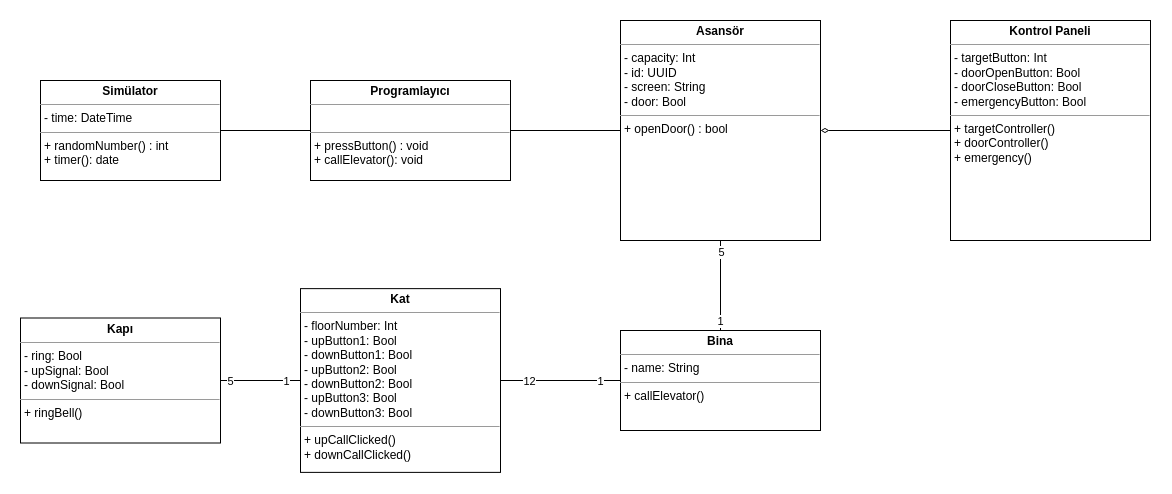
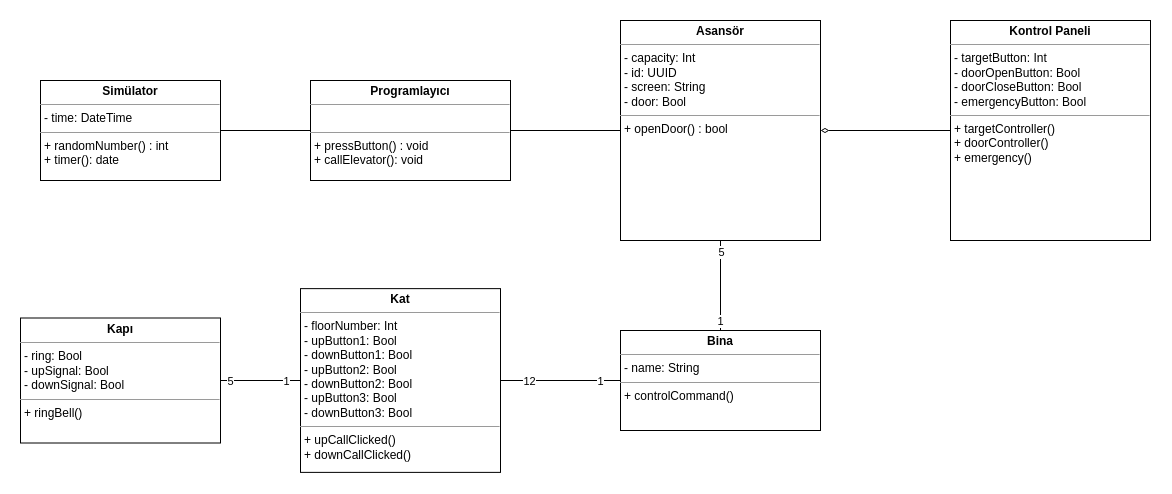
- <mxCell id="8" value="&lt;p style=&quot;margin:0px;margin-top:4px;text-align:center;&quot;&gt;&lt;b&gt;Bina&lt;/b&gt;&lt;/p&gt;&lt;hr size=&quot;1&quot;&gt;&lt;p style=&quot;margin:0px;margin-left:4px;&quot;&gt;- name: String&lt;/p&gt;&lt;hr size=&quot;1&quot;&gt;&lt;p style=&quot;margin:0px;margin-left:4px;&quot;&gt;&lt;span style=&quot;background-color: initial;&quot;&gt;+ callElevator()&lt;/span&gt;&lt;br&gt;&lt;/p&gt;" style="verticalAlign=top;align=left;overflow=fill;fontSize=12;fontFamily=Helvetica;html=1;whiteSpace=wrap;" vertex="1" parent="1"><mxGeometry x="620" y="330" width="200" height="100" as="geometry" /></mxCell>
+ <mxCell id="8" value="&lt;p style=&quot;margin:0px;margin-top:4px;text-align:center;&quot;&gt;&lt;b&gt;Bina&lt;/b&gt;&lt;/p&gt;&lt;hr size=&quot;1&quot;&gt;&lt;p style=&quot;margin:0px;margin-left:4px;&quot;&gt;- name: String&lt;/p&gt;&lt;hr size=&quot;1&quot;&gt;&lt;p style=&quot;margin:0px;margin-left:4px;&quot;&gt;&lt;span style=&quot;background-color: initial;&quot;&gt;+ controlCommand()&lt;/span&gt;&lt;br&gt;&lt;/p&gt;" style="verticalAlign=top;align=left;overflow=fill;fontSize=12;fontFamily=Helvetica;html=1;whiteSpace=wrap;" vertex="1" parent="1"><mxGeometry x="620" y="330" width="200" height="100" as="geometry" /></mxCell>
